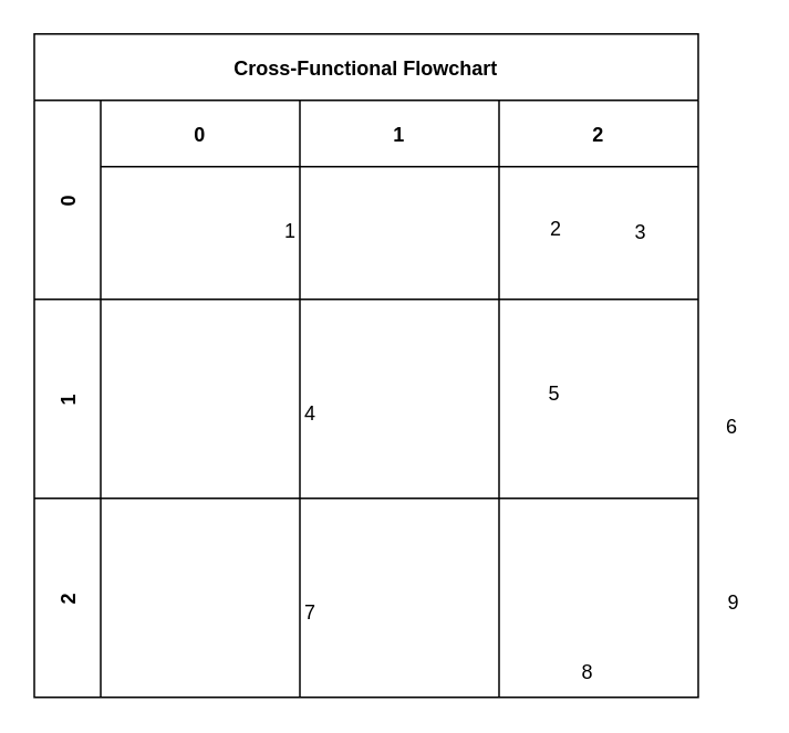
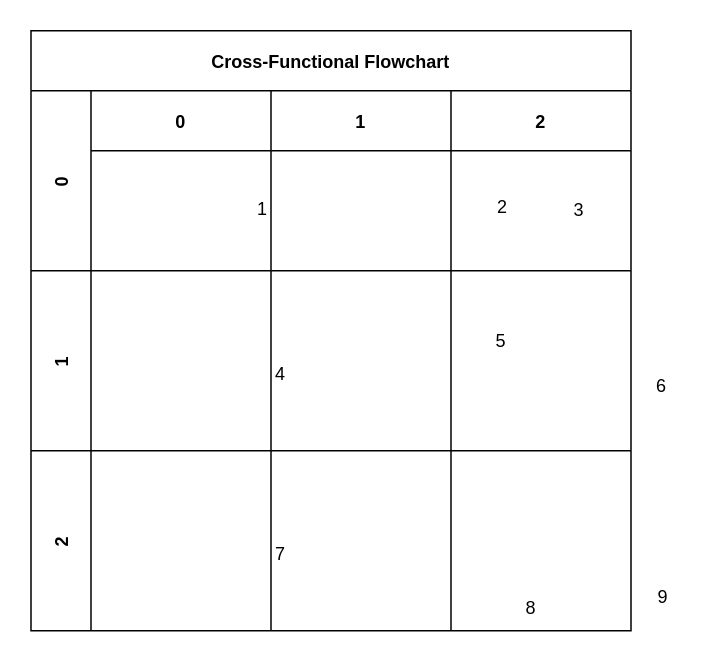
- <mxCell id="19" value="5" style="text;html=1;align=center;verticalAlign=middle;resizable=0;points=[];autosize=1;strokeColor=none;fillColor=none;" vertex="1" parent="1"><mxGeometry x="320" y="224" width="25" height="26" as="geometry" /></mxCell>
+ <mxCell id="19" value="5" style="text;html=1;align=center;verticalAlign=middle;resizable=0;points=[];autosize=1;strokeColor=none;fillColor=none;" vertex="1" parent="1"><mxGeometry x="320" y="214" width="25" height="26" as="geometry" /></mxCell>
- <mxCell id="23" value="9" style="text;html=1;align=center;verticalAlign=middle;resizable=0;points=[];autosize=1;strokeColor=none;fillColor=none;" vertex="1" parent="1"><mxGeometry x="428" y="350" width="25" height="26" as="geometry" /></mxCell>
+ <mxCell id="23" value="9" style="text;html=1;align=center;verticalAlign=middle;resizable=0;points=[];autosize=1;strokeColor=none;fillColor=none;" vertex="1" parent="1"><mxGeometry x="428" y="385" width="25" height="26" as="geometry" /></mxCell>
